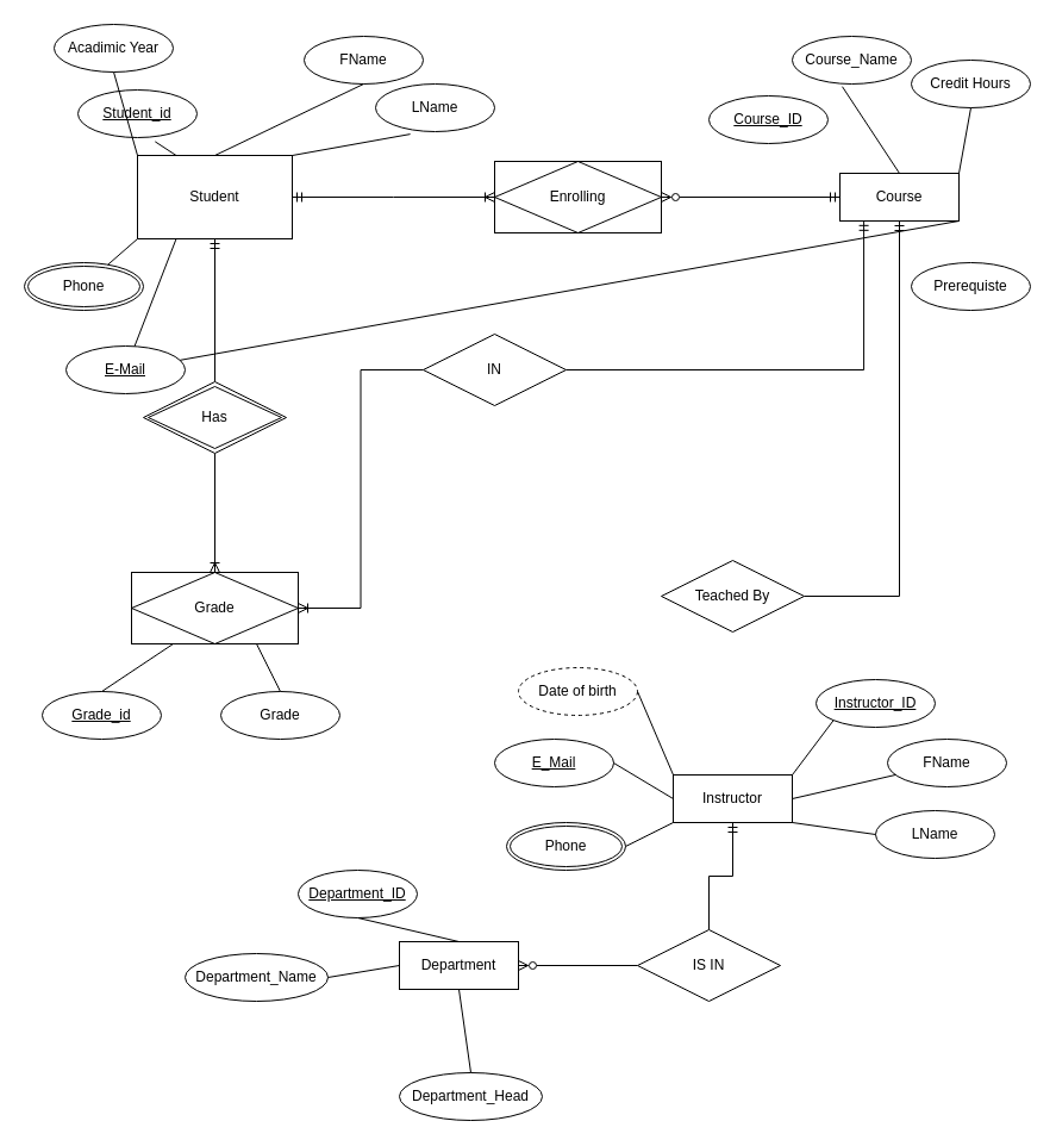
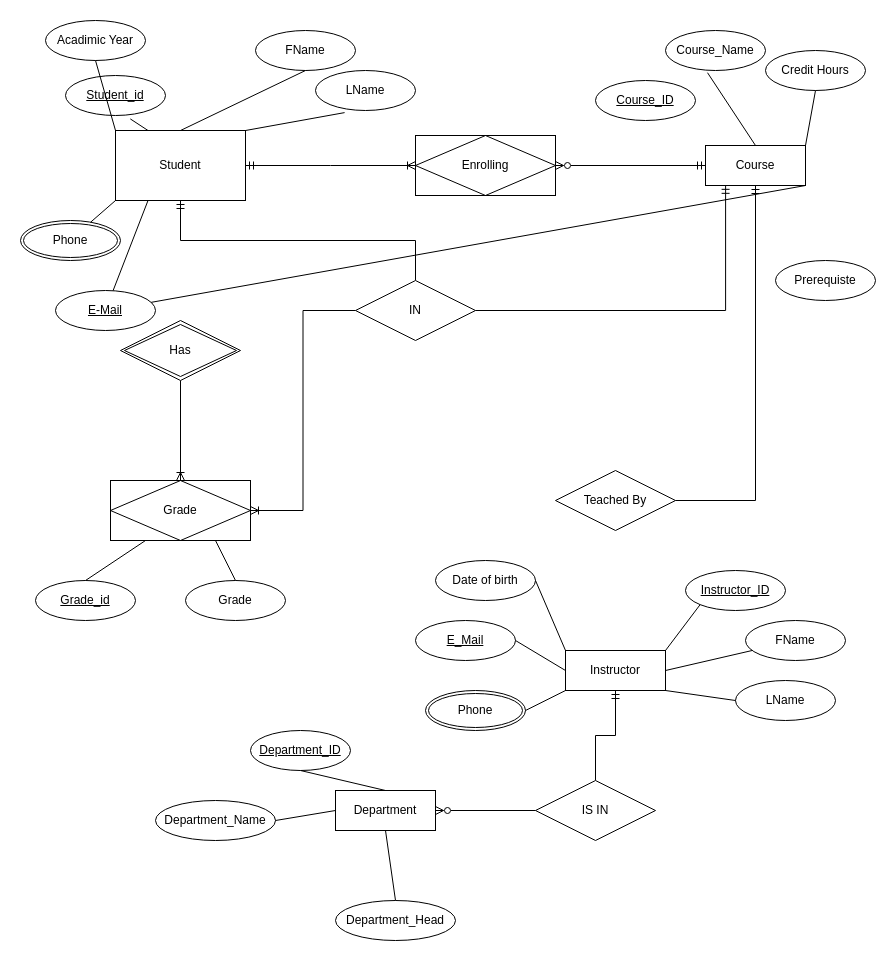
- <mxCell id="21" value="Prerequiste" style="ellipse;whiteSpace=wrap;html=1;align=center;" parent="1" vertex="1"><mxGeometry x="765" y="220" width="100" height="40" as="geometry" /></mxCell>
+ <mxCell id="21" value="Prerequiste" style="ellipse;whiteSpace=wrap;html=1;align=center;" parent="1" vertex="1"><mxGeometry x="775" y="260" width="100" height="40" as="geometry" /></mxCell>
- <mxCell id="2" style="edgeStyle=orthogonalEdgeStyle;rounded=0;orthogonalLoop=1;jettySize=auto;html=1;exitX=0.5;exitY=1;exitDx=0;exitDy=0;endArrow=none;endFill=0;startArrow=ERmandOne;startFill=0;" parent="1" source="3" target="28" edge="1"><mxGeometry relative="1" as="geometry" /></mxCell>
+ <mxCell id="2" style="edgeStyle=orthogonalEdgeStyle;rounded=0;orthogonalLoop=1;jettySize=auto;html=1;exitX=0.5;exitY=1;exitDx=0;exitDy=0;endArrow=none;endFill=0;startArrow=ERmandOne;startFill=0;" parent="1" source="3" target="36" edge="1"><mxGeometry relative="1" as="geometry" /></mxCell>
- <mxCell id="40" value="Date of birth" style="ellipse;whiteSpace=wrap;html=1;align=center;dashed=1;" parent="1" vertex="1"><mxGeometry x="435" y="560" width="100" height="40" as="geometry" /></mxCell>
+ <mxCell id="40" value="Date of birth" style="ellipse;whiteSpace=wrap;html=1;align=center;" parent="1" vertex="1"><mxGeometry x="435" y="560" width="100" height="40" as="geometry" /></mxCell>
